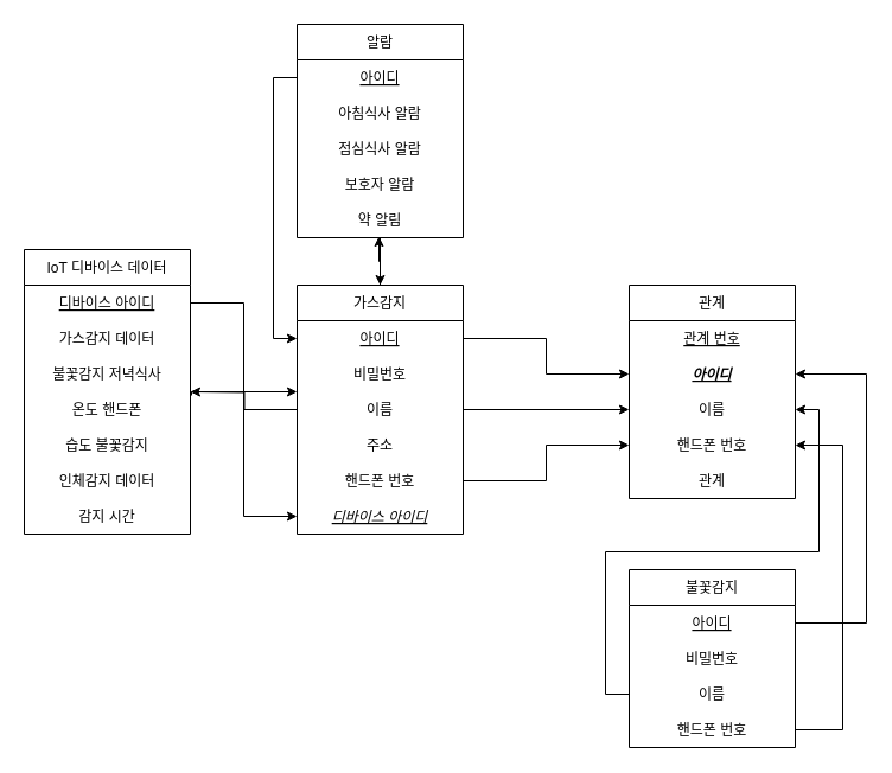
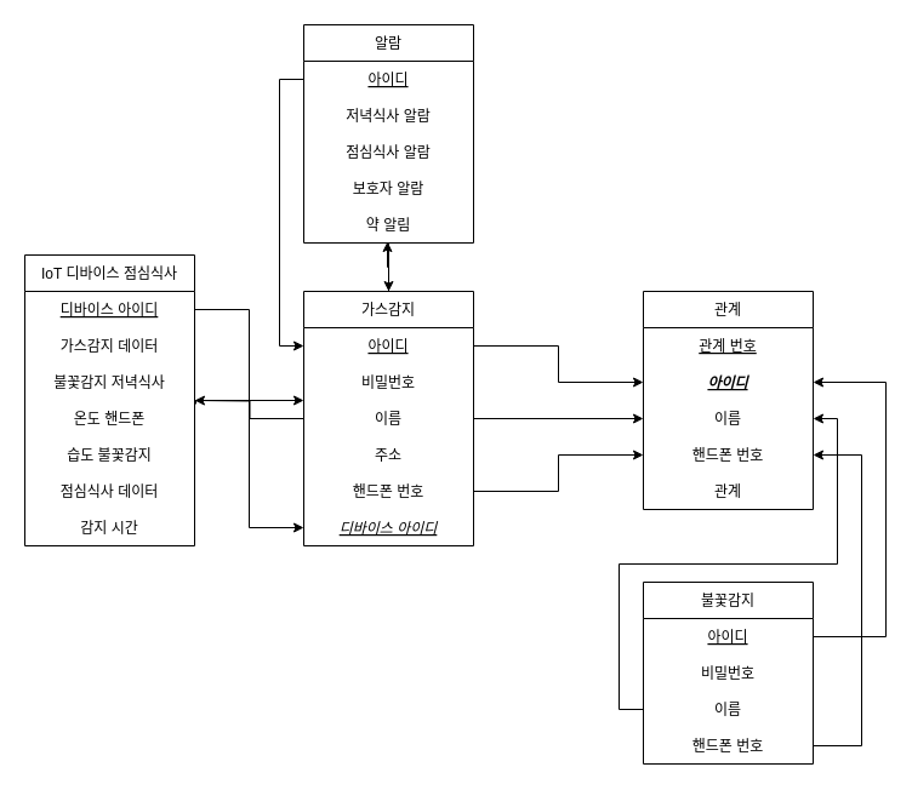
- <mxCell id="12" value="아침식사 알람" style="text;strokeColor=none;fillColor=none;align=center;verticalAlign=middle;spacingLeft=4;spacingRight=4;overflow=hidden;points=[[0,0.5],[1,0.5]];portConstraint=eastwest;rotatable=0;" vertex="1" parent="10"><mxGeometry y="60" width="140" height="30" as="geometry" /></mxCell>
+ <mxCell id="12" value="저녁식사 알람" style="text;strokeColor=none;fillColor=none;align=center;verticalAlign=middle;spacingLeft=4;spacingRight=4;overflow=hidden;points=[[0,0.5],[1,0.5]];portConstraint=eastwest;rotatable=0;" vertex="1" parent="10"><mxGeometry y="60" width="140" height="30" as="geometry" /></mxCell>
- <mxCell id="2" value="IoT 디바이스 데이터" style="swimlane;fontStyle=0;childLayout=stackLayout;horizontal=1;startSize=30;horizontalStack=0;resizeParent=1;resizeParentMax=0;resizeLast=0;collapsible=1;marginBottom=0;" vertex="1" parent="1"><mxGeometry x="20" y="210" width="140" height="240" as="geometry" /></mxCell>
+ <mxCell id="2" value="IoT 디바이스 점심식사" style="swimlane;fontStyle=0;childLayout=stackLayout;horizontal=1;startSize=30;horizontalStack=0;resizeParent=1;resizeParentMax=0;resizeLast=0;collapsible=1;marginBottom=0;" vertex="1" parent="1"><mxGeometry x="20" y="210" width="140" height="240" as="geometry" /></mxCell>
- <mxCell id="8" value="인체감지 데이터" style="text;strokeColor=none;fillColor=none;align=center;verticalAlign=middle;spacingLeft=4;spacingRight=4;overflow=hidden;points=[[0,0.5],[1,0.5]];portConstraint=eastwest;rotatable=0;" vertex="1" parent="2"><mxGeometry y="180" width="140" height="30" as="geometry" /></mxCell>
+ <mxCell id="8" value="점심식사 데이터" style="text;strokeColor=none;fillColor=none;align=center;verticalAlign=middle;spacingLeft=4;spacingRight=4;overflow=hidden;points=[[0,0.5],[1,0.5]];portConstraint=eastwest;rotatable=0;" vertex="1" parent="2"><mxGeometry y="180" width="140" height="30" as="geometry" /></mxCell>
